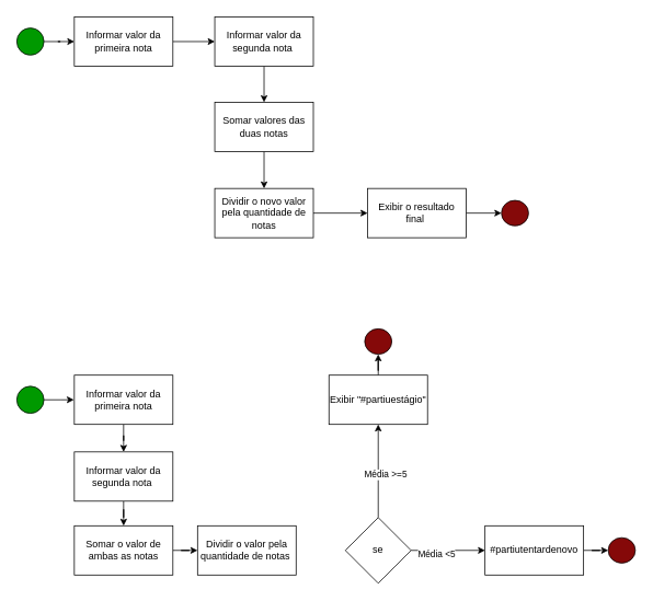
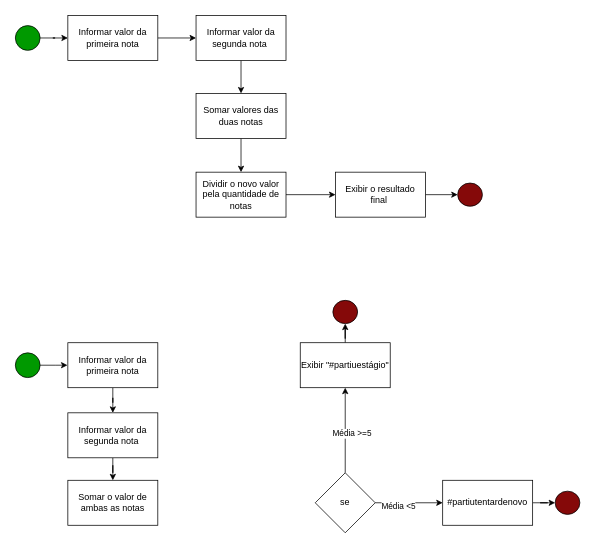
- <mxCell id="21" value="" style="edgeStyle=orthogonalEdgeStyle;rounded=0;orthogonalLoop=1;jettySize=auto;html=1;" edge="1" parent="1" source="22" target="23"><mxGeometry relative="1" as="geometry" /></mxCell>
- <mxCell id="23" value="Dividir o valor pela quantidade de notas&amp;nbsp;" style="whiteSpace=wrap;html=1;rounded=0;" vertex="1" parent="1"><mxGeometry x="240" y="640" width="120" height="60" as="geometry" /></mxCell>
